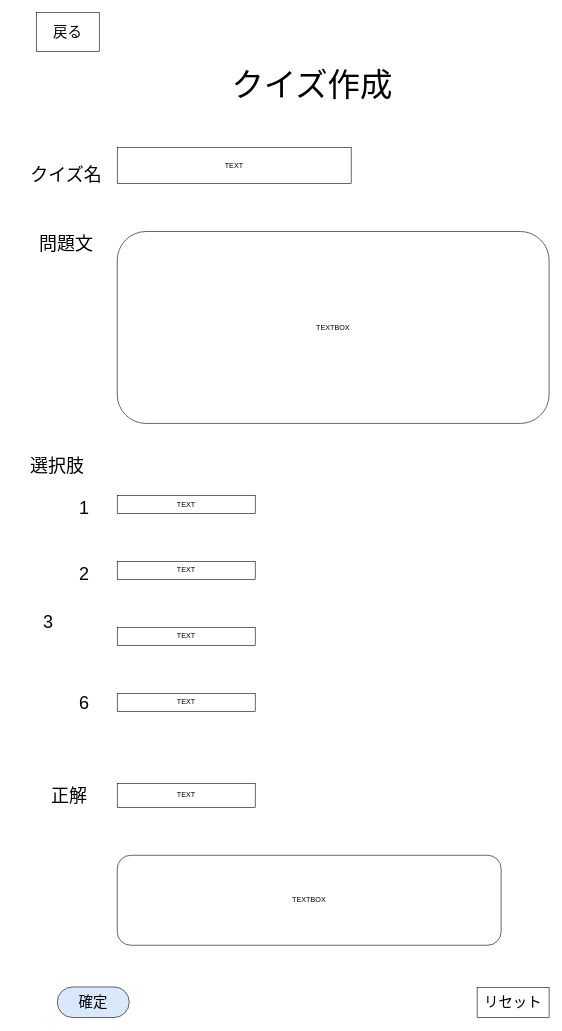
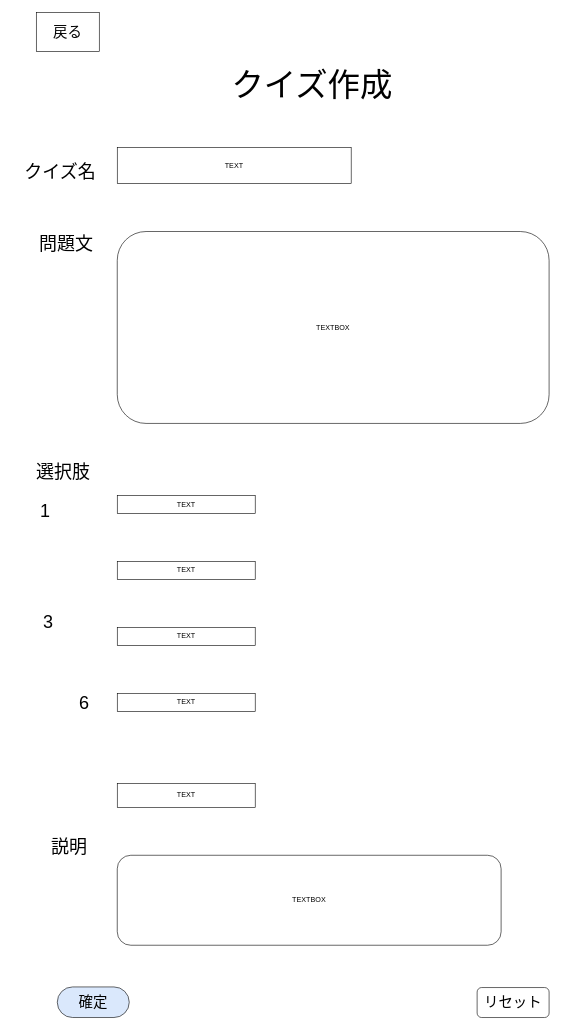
- <mxCell id="3" value="&lt;font style=&quot;font-size: 30px;&quot;&gt;クイズ名&lt;/font&gt;" style="text;html=1;strokeColor=none;fillColor=none;align=center;verticalAlign=middle;whiteSpace=wrap;rounded=0;fontSize=27;" vertex="1" parent="1"><mxGeometry x="45" y="250" width="130" height="80" as="geometry" /></mxCell>
+ <mxCell id="3" value="&lt;font style=&quot;font-size: 30px;&quot;&gt;クイズ名&lt;/font&gt;" style="text;html=1;strokeColor=none;fillColor=none;align=center;verticalAlign=middle;whiteSpace=wrap;rounded=0;fontSize=27;" vertex="1" parent="1"><mxGeometry x="35" y="245" width="130" height="80" as="geometry" /></mxCell>
- <mxCell id="7" value="&lt;font style=&quot;font-size: 30px;&quot;&gt;選択肢&lt;/font&gt;" style="text;html=1;strokeColor=none;fillColor=none;align=center;verticalAlign=middle;whiteSpace=wrap;rounded=0;fontSize=27;" vertex="1" parent="1"><mxGeometry x="10" y="745" width="170" height="60" as="geometry" /></mxCell>
+ <mxCell id="7" value="&lt;font style=&quot;font-size: 30px;&quot;&gt;選択肢&lt;/font&gt;" style="text;html=1;strokeColor=none;fillColor=none;align=center;verticalAlign=middle;whiteSpace=wrap;rounded=0;fontSize=27;" vertex="1" parent="1"><mxGeometry x="20" y="755" width="170" height="60" as="geometry" /></mxCell>
- <mxCell id="12" value="&lt;font style=&quot;font-size: 30px;&quot;&gt;1&lt;/font&gt;" style="text;html=1;strokeColor=none;fillColor=none;align=center;verticalAlign=middle;whiteSpace=wrap;rounded=0;" vertex="1" parent="1"><mxGeometry x="110" y="825" width="60" height="40" as="geometry" /></mxCell>
+ <mxCell id="12" value="&lt;font style=&quot;font-size: 30px;&quot;&gt;1&lt;/font&gt;" style="text;html=1;strokeColor=none;fillColor=none;align=center;verticalAlign=middle;whiteSpace=wrap;rounded=0;" vertex="1" parent="1"><mxGeometry x="45" y="830" width="60" height="40" as="geometry" /></mxCell>
- <mxCell id="13" value="&lt;font style=&quot;font-size: 30px;&quot;&gt;2&lt;/font&gt;" style="text;html=1;strokeColor=none;fillColor=none;align=center;verticalAlign=middle;whiteSpace=wrap;rounded=0;" vertex="1" parent="1"><mxGeometry x="110" y="925" width="60" height="60" as="geometry" /></mxCell>
- <mxCell id="16" value="&lt;font style=&quot;font-size: 30px;&quot;&gt;正解&lt;/font&gt;" style="text;html=1;strokeColor=none;fillColor=none;align=center;verticalAlign=middle;whiteSpace=wrap;rounded=0;" vertex="1" parent="1"><mxGeometry x="65" y="1290" width="100" height="70" as="geometry" /></mxCell>
+ <mxCell id="18" value="&lt;font style=&quot;font-size: 30px;&quot;&gt;説明&lt;/font&gt;" style="text;html=1;strokeColor=none;fillColor=none;align=center;verticalAlign=middle;whiteSpace=wrap;rounded=0;" vertex="1" parent="1"><mxGeometry x="75" y="1395" width="80" height="30" as="geometry" /></mxCell>
- <mxCell id="21" value="&lt;font style=&quot;font-size: 24px;&quot;&gt;リセット&lt;/font&gt;" style="whiteSpace=wrap;html=1;rounded=0;" vertex="1" parent="1"><mxGeometry x="795" y="1645.5" width="120" height="50" as="geometry" /></mxCell>
+ <mxCell id="21" value="&lt;font style=&quot;font-size: 24px;&quot;&gt;リセット&lt;/font&gt;" style="rounded=1;whiteSpace=wrap;html=1;" vertex="1" parent="1"><mxGeometry x="795" y="1645.5" width="120" height="50" as="geometry" /></mxCell>
